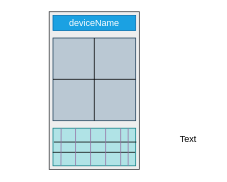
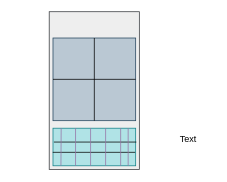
- <mxCell id="3" value="deviceName" style="rounded=0;whiteSpace=wrap;html=1;fillColor=#1ba1e2;strokeColor=#006EAF;fontColor=#ffffff;" vertex="1" parent="1"><mxGeometry x="70" y="20" width="110" height="20" as="geometry" /></mxCell>
